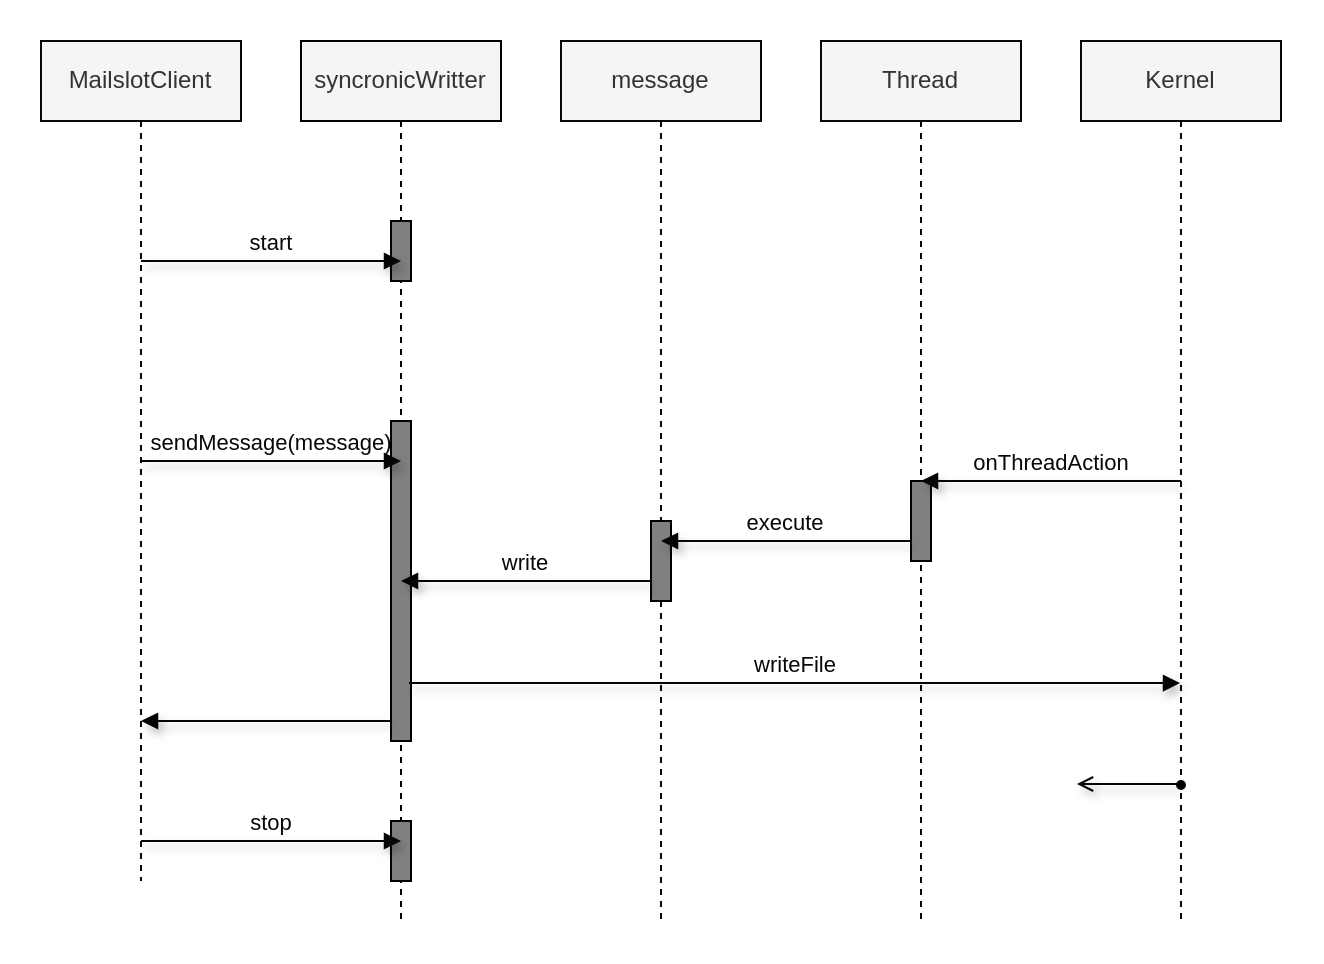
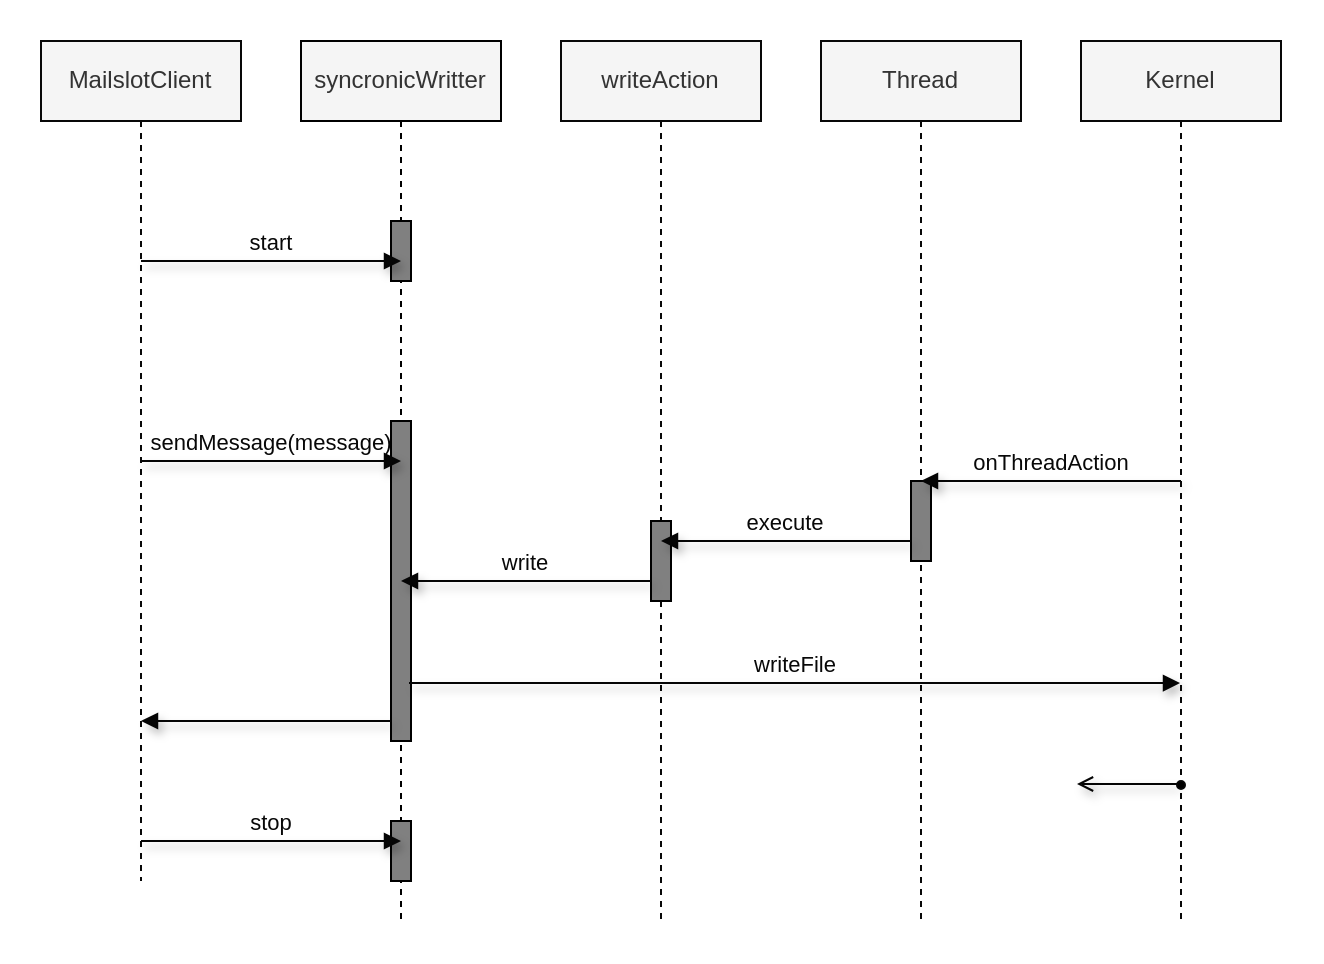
- <mxCell id="9" value="message" style="shape=umlLifeline;perimeter=lifelinePerimeter;whiteSpace=wrap;html=1;container=1;collapsible=0;recursiveResize=0;outlineConnect=0;strokeColor=#080808;fillColor=#f5f5f5;fontColor=#333333;" vertex="1" parent="1"><mxGeometry x="280" y="20" width="100" height="440" as="geometry" /></mxCell>
+ <mxCell id="9" value="writeAction" style="shape=umlLifeline;perimeter=lifelinePerimeter;whiteSpace=wrap;html=1;container=1;collapsible=0;recursiveResize=0;outlineConnect=0;strokeColor=#080808;fillColor=#f5f5f5;fontColor=#333333;" vertex="1" parent="1"><mxGeometry x="280" y="20" width="100" height="440" as="geometry" /></mxCell>
